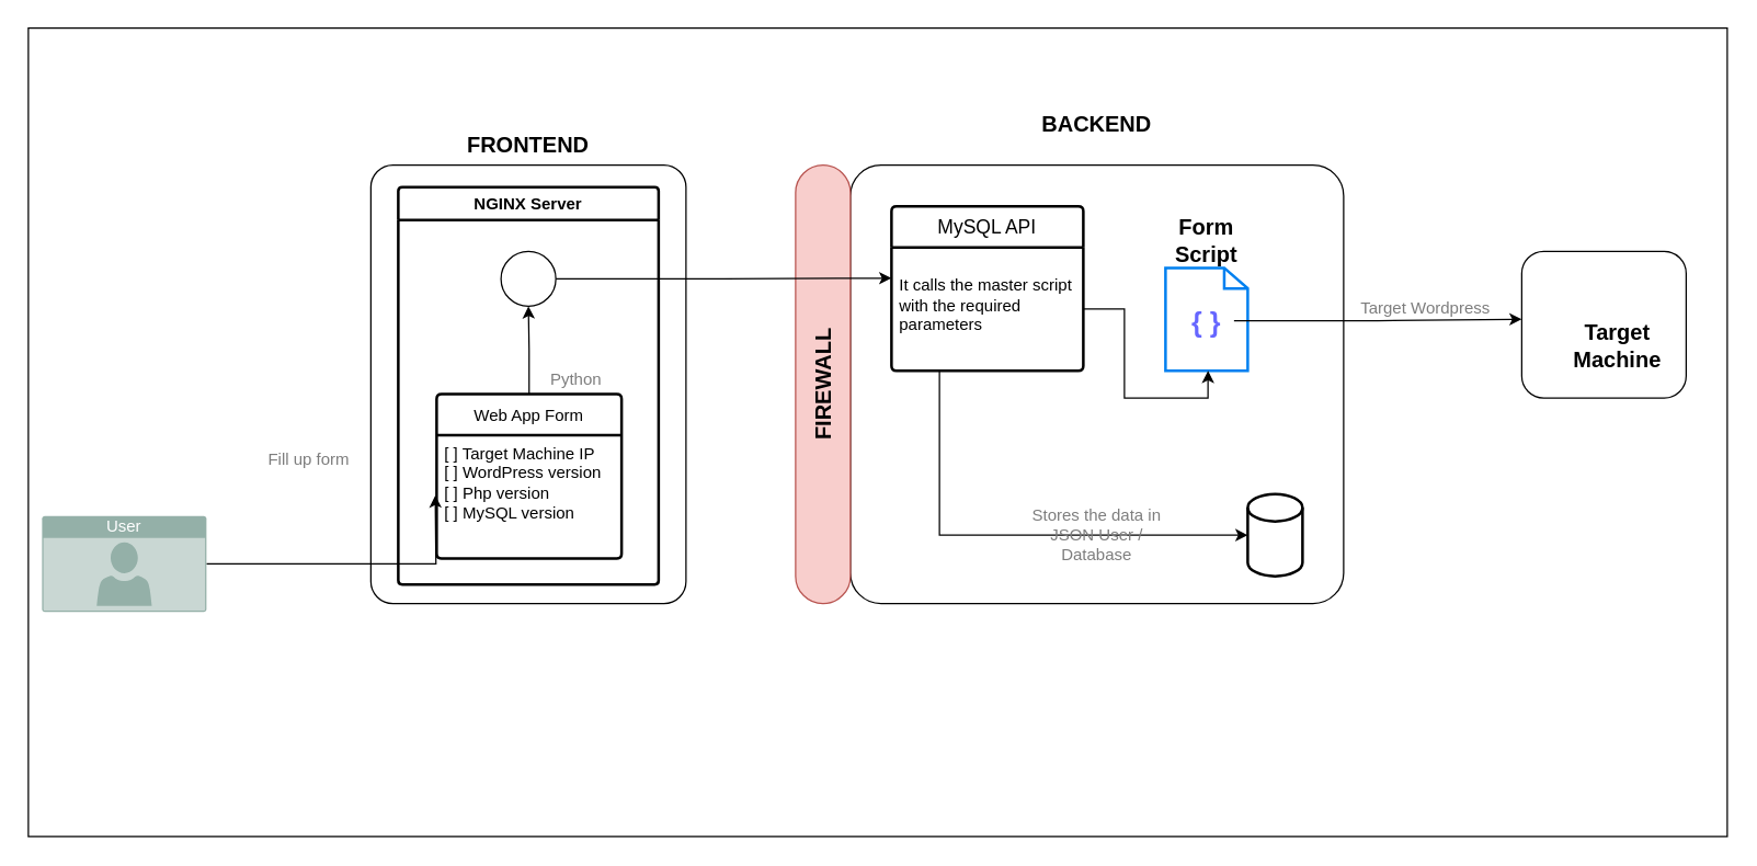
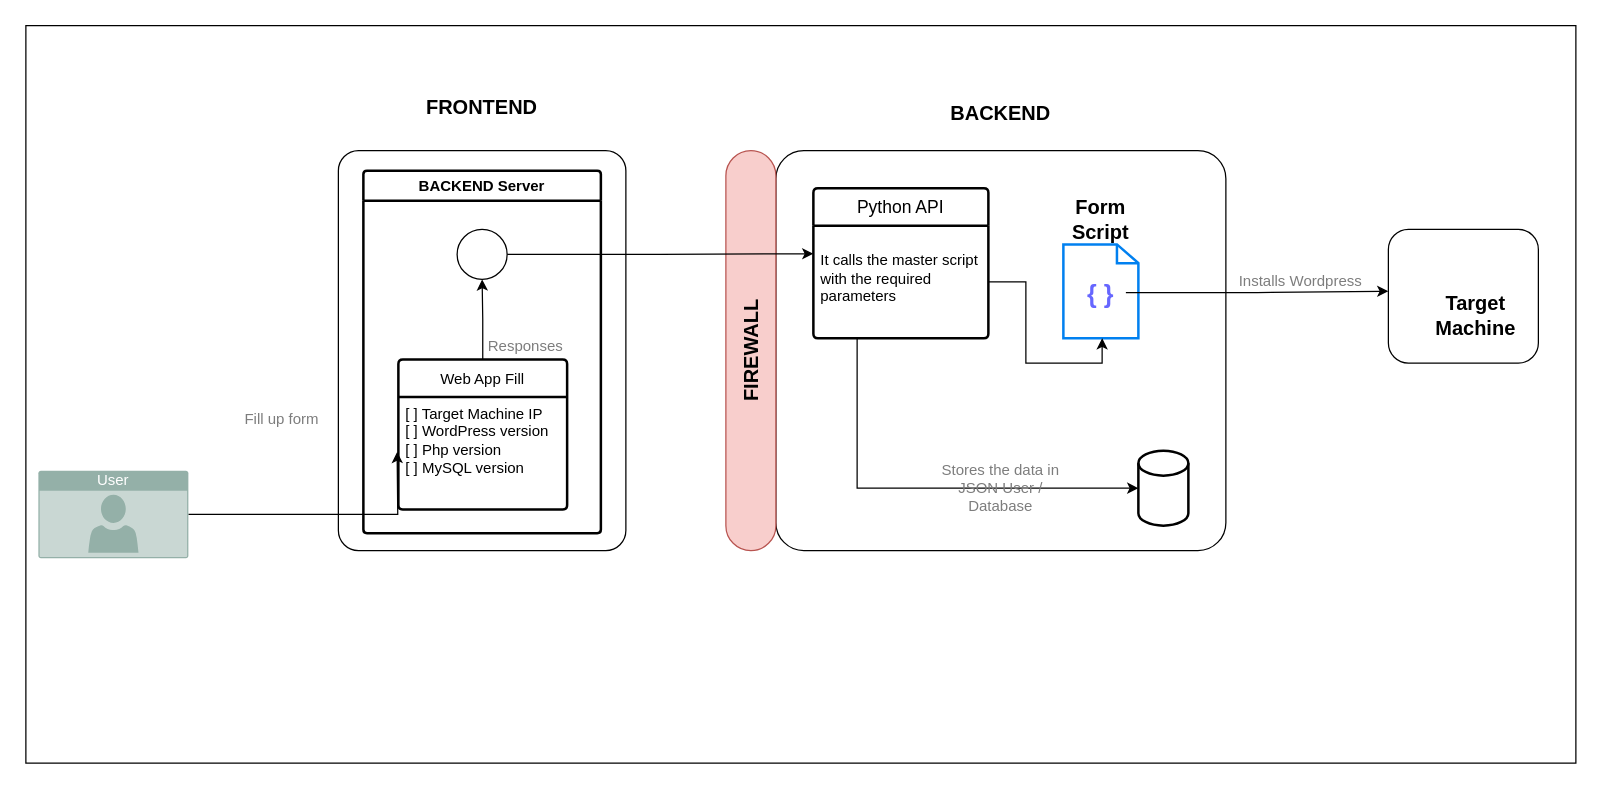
- <mxCell id="5" value="&lt;b&gt;&lt;font style=&quot;font-size: 16px;&quot;&gt;FRONTEND&lt;/font&gt;&lt;/b&gt;" style="text;html=1;strokeColor=none;fillColor=none;align=center;verticalAlign=middle;whiteSpace=wrap;rounded=0;" vertex="1" parent="1"><mxGeometry x="270" y="90" width="230" height="30" as="geometry" /></mxCell>
+ <mxCell id="5" value="&lt;b&gt;&lt;font style=&quot;font-size: 16px;&quot;&gt;FRONTEND&lt;/font&gt;&lt;/b&gt;" style="text;html=1;strokeColor=none;fillColor=none;align=center;verticalAlign=middle;whiteSpace=wrap;rounded=0;" vertex="1" parent="1"><mxGeometry x="270" y="70" width="230" height="30" as="geometry" /></mxCell>
- <mxCell id="10" value="&lt;b style=&quot;border-color: var(--border-color); font-size: 12px;&quot;&gt;NGINX Server&lt;/b&gt;" style="swimlane;childLayout=stackLayout;horizontal=1;startSize=24;horizontalStack=0;rounded=1;fontSize=14;fontStyle=0;strokeWidth=2;resizeParent=0;resizeLast=1;shadow=0;dashed=0;align=center;arcSize=4;whiteSpace=wrap;html=1;" vertex="1" parent="1"><mxGeometry x="290" y="136" width="190" height="290" as="geometry" /></mxCell>
+ <mxCell id="10" value="&lt;b style=&quot;border-color: var(--border-color); font-size: 12px;&quot;&gt;BACKEND Server&lt;/b&gt;" style="swimlane;childLayout=stackLayout;horizontal=1;startSize=24;horizontalStack=0;rounded=1;fontSize=14;fontStyle=0;strokeWidth=2;resizeParent=0;resizeLast=1;shadow=0;dashed=0;align=center;arcSize=4;whiteSpace=wrap;html=1;" vertex="1" parent="1"><mxGeometry x="290" y="136" width="190" height="290" as="geometry" /></mxCell>
- <mxCell id="18" value="MySQL API" style="swimlane;childLayout=stackLayout;horizontal=1;startSize=30;horizontalStack=0;rounded=1;fontSize=14;fontStyle=0;strokeWidth=2;resizeParent=0;resizeLast=1;shadow=0;dashed=0;align=center;arcSize=4;whiteSpace=wrap;html=1;" vertex="1" parent="1"><mxGeometry x="650" y="150" width="140" height="120" as="geometry" /></mxCell>
+ <mxCell id="18" value="Python API" style="swimlane;childLayout=stackLayout;horizontal=1;startSize=30;horizontalStack=0;rounded=1;fontSize=14;fontStyle=0;strokeWidth=2;resizeParent=0;resizeLast=1;shadow=0;dashed=0;align=center;arcSize=4;whiteSpace=wrap;html=1;" vertex="1" parent="1"><mxGeometry x="650" y="150" width="140" height="120" as="geometry" /></mxCell>
- <mxCell id="29" value="&lt;font color=&quot;#7d7d7d&quot;&gt;Target Wordpress&lt;/font&gt;" style="text;html=1;strokeColor=none;fillColor=none;align=center;verticalAlign=middle;whiteSpace=wrap;rounded=0;" vertex="1" parent="1"><mxGeometry x="980" y="210" width="120" height="30" as="geometry" /></mxCell>
+ <mxCell id="29" value="&lt;font color=&quot;#7d7d7d&quot;&gt;Installs Wordpress&lt;/font&gt;" style="text;html=1;strokeColor=none;fillColor=none;align=center;verticalAlign=middle;whiteSpace=wrap;rounded=0;" vertex="1" parent="1"><mxGeometry x="980" y="210" width="120" height="30" as="geometry" /></mxCell>
- <mxCell id="17" value="&lt;font color=&quot;#7d7d7d&quot;&gt;Python&lt;/font&gt;" style="text;html=1;strokeColor=none;fillColor=none;align=center;verticalAlign=middle;whiteSpace=wrap;rounded=0;" vertex="1" parent="1"><mxGeometry x="385" y="262" width="70" height="30" as="geometry" /></mxCell>
+ <mxCell id="17" value="&lt;font color=&quot;#7d7d7d&quot;&gt;Responses&lt;/font&gt;" style="text;html=1;strokeColor=none;fillColor=none;align=center;verticalAlign=middle;whiteSpace=wrap;rounded=0;" vertex="1" parent="1"><mxGeometry x="385" y="262" width="70" height="30" as="geometry" /></mxCell>
- <mxCell id="12" value="&lt;font style=&quot;font-size: 12px;&quot;&gt;Web App Form&lt;/font&gt;" style="swimlane;childLayout=stackLayout;horizontal=1;startSize=30;horizontalStack=0;rounded=1;fontSize=14;fontStyle=0;strokeWidth=2;resizeParent=0;resizeLast=1;shadow=0;dashed=0;align=center;arcSize=4;whiteSpace=wrap;html=1;" vertex="1" parent="1"><mxGeometry x="318" y="287" width="135" height="120" as="geometry" /></mxCell>
+ <mxCell id="12" value="&lt;font style=&quot;font-size: 12px;&quot;&gt;Web App Fill&lt;/font&gt;" style="swimlane;childLayout=stackLayout;horizontal=1;startSize=30;horizontalStack=0;rounded=1;fontSize=14;fontStyle=0;strokeWidth=2;resizeParent=0;resizeLast=1;shadow=0;dashed=0;align=center;arcSize=4;whiteSpace=wrap;html=1;" vertex="1" parent="1"><mxGeometry x="318" y="287" width="135" height="120" as="geometry" /></mxCell>
